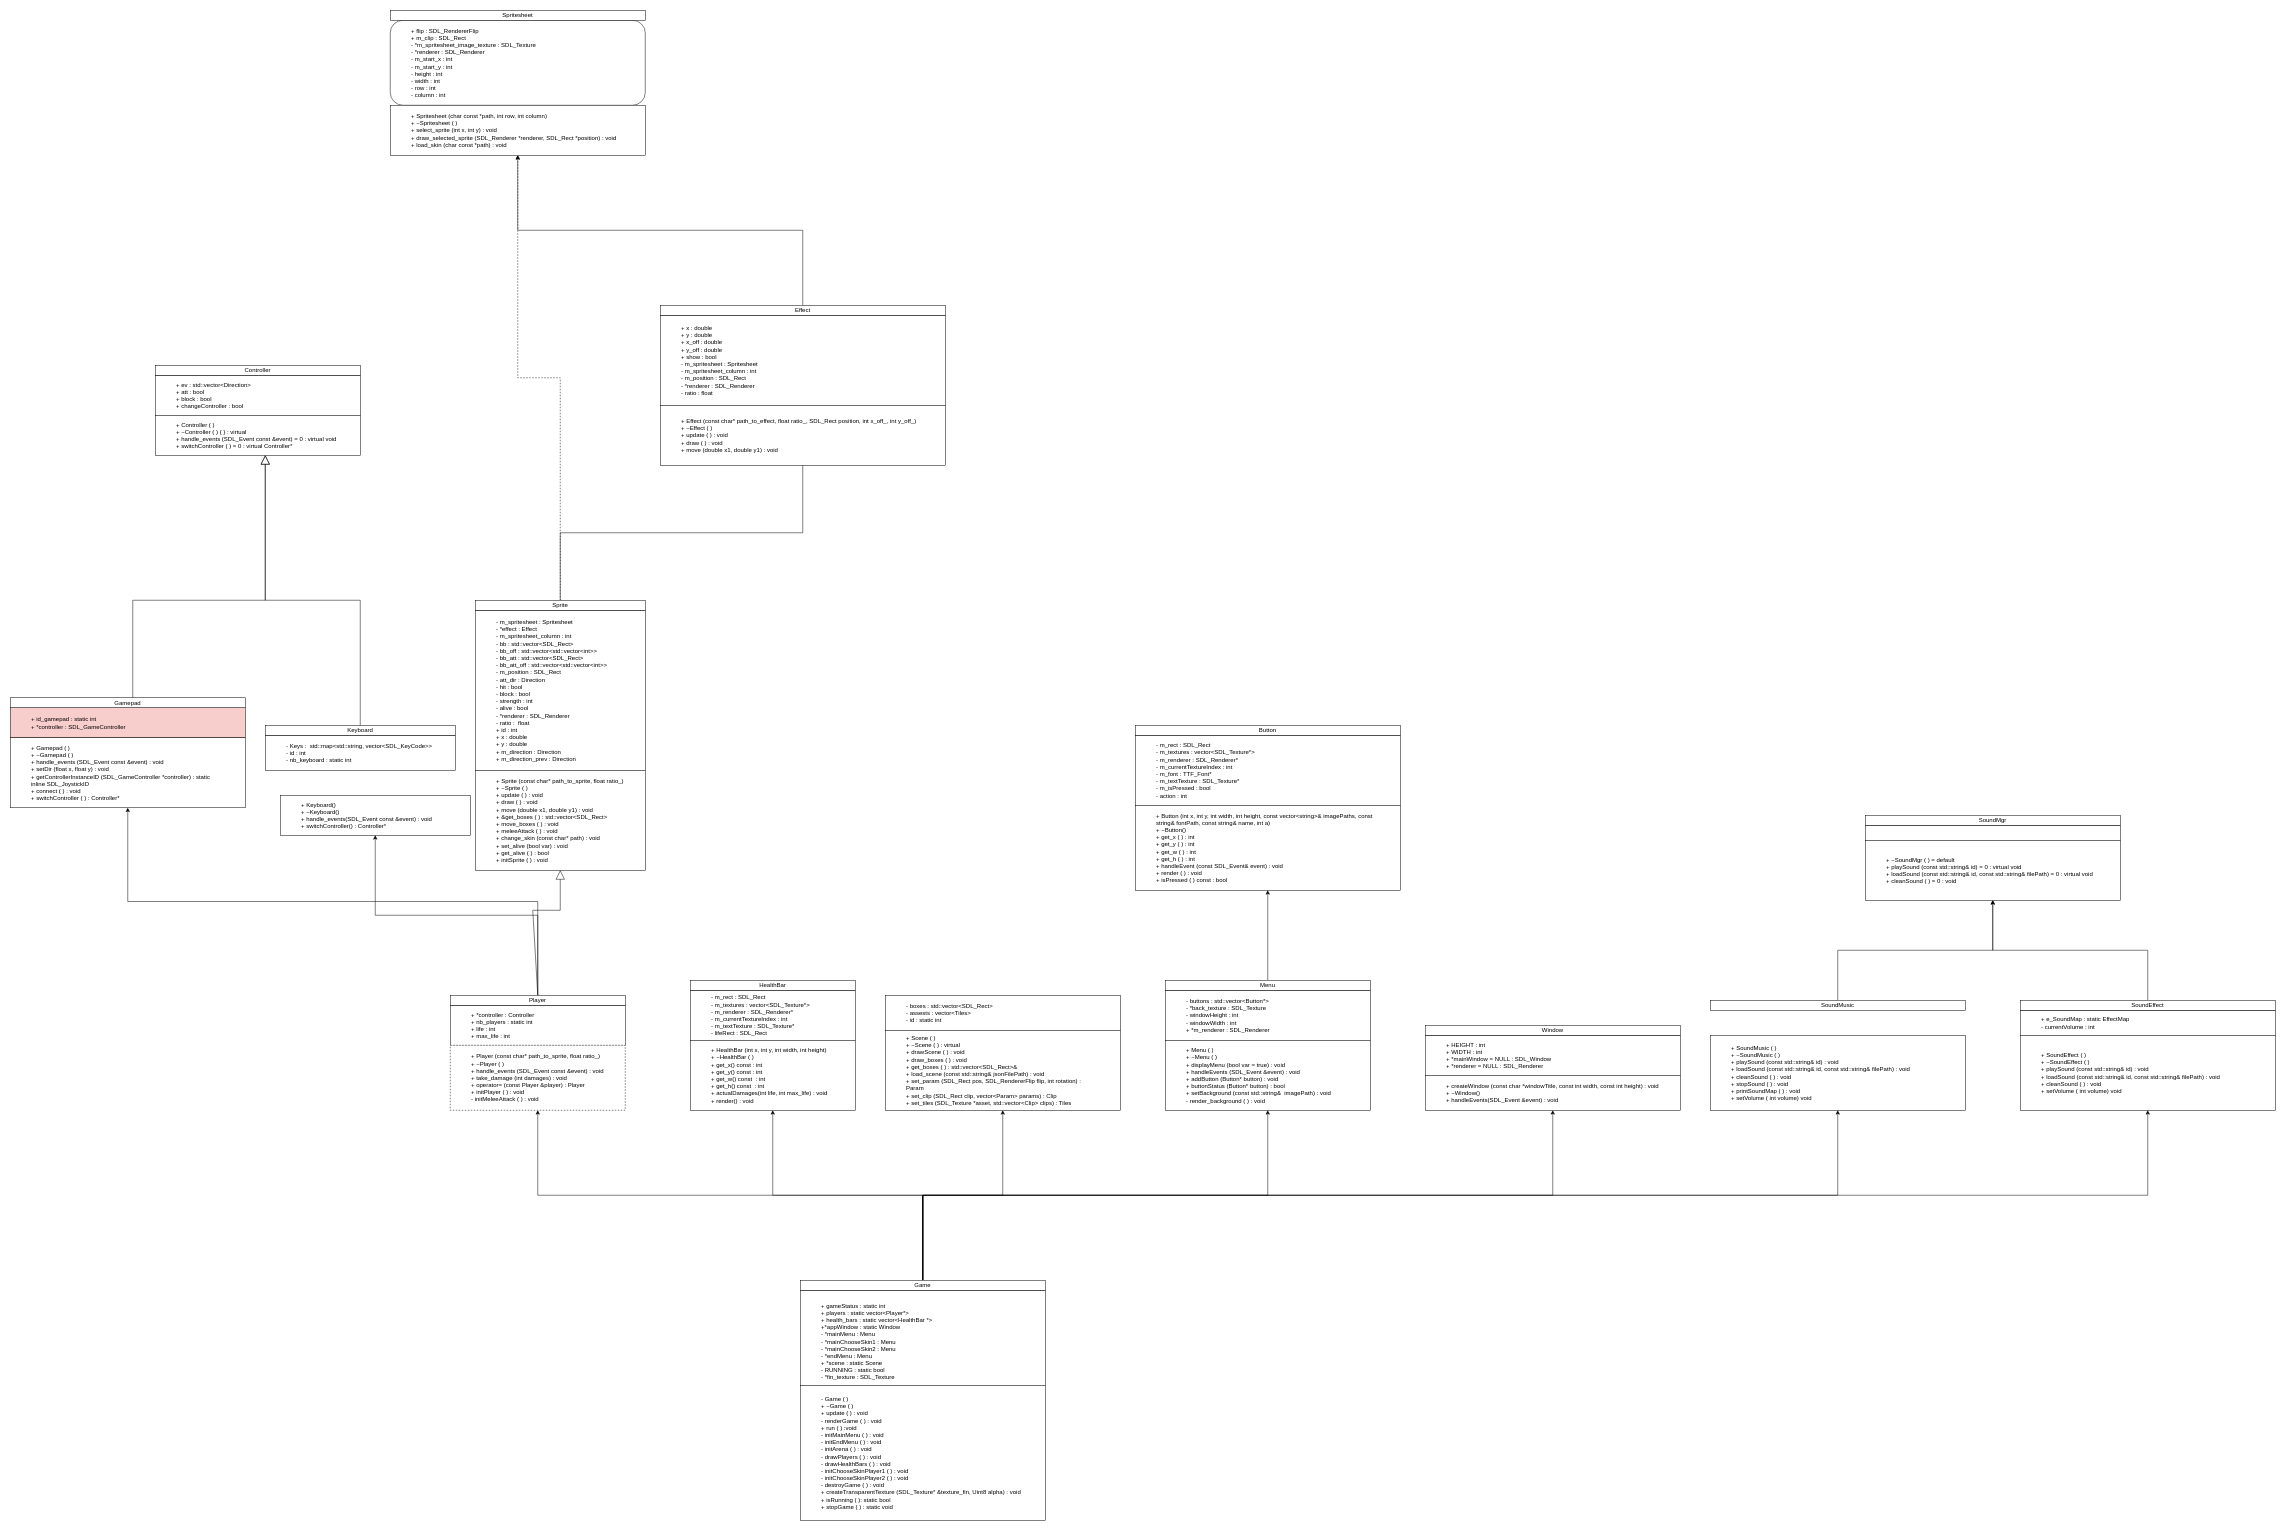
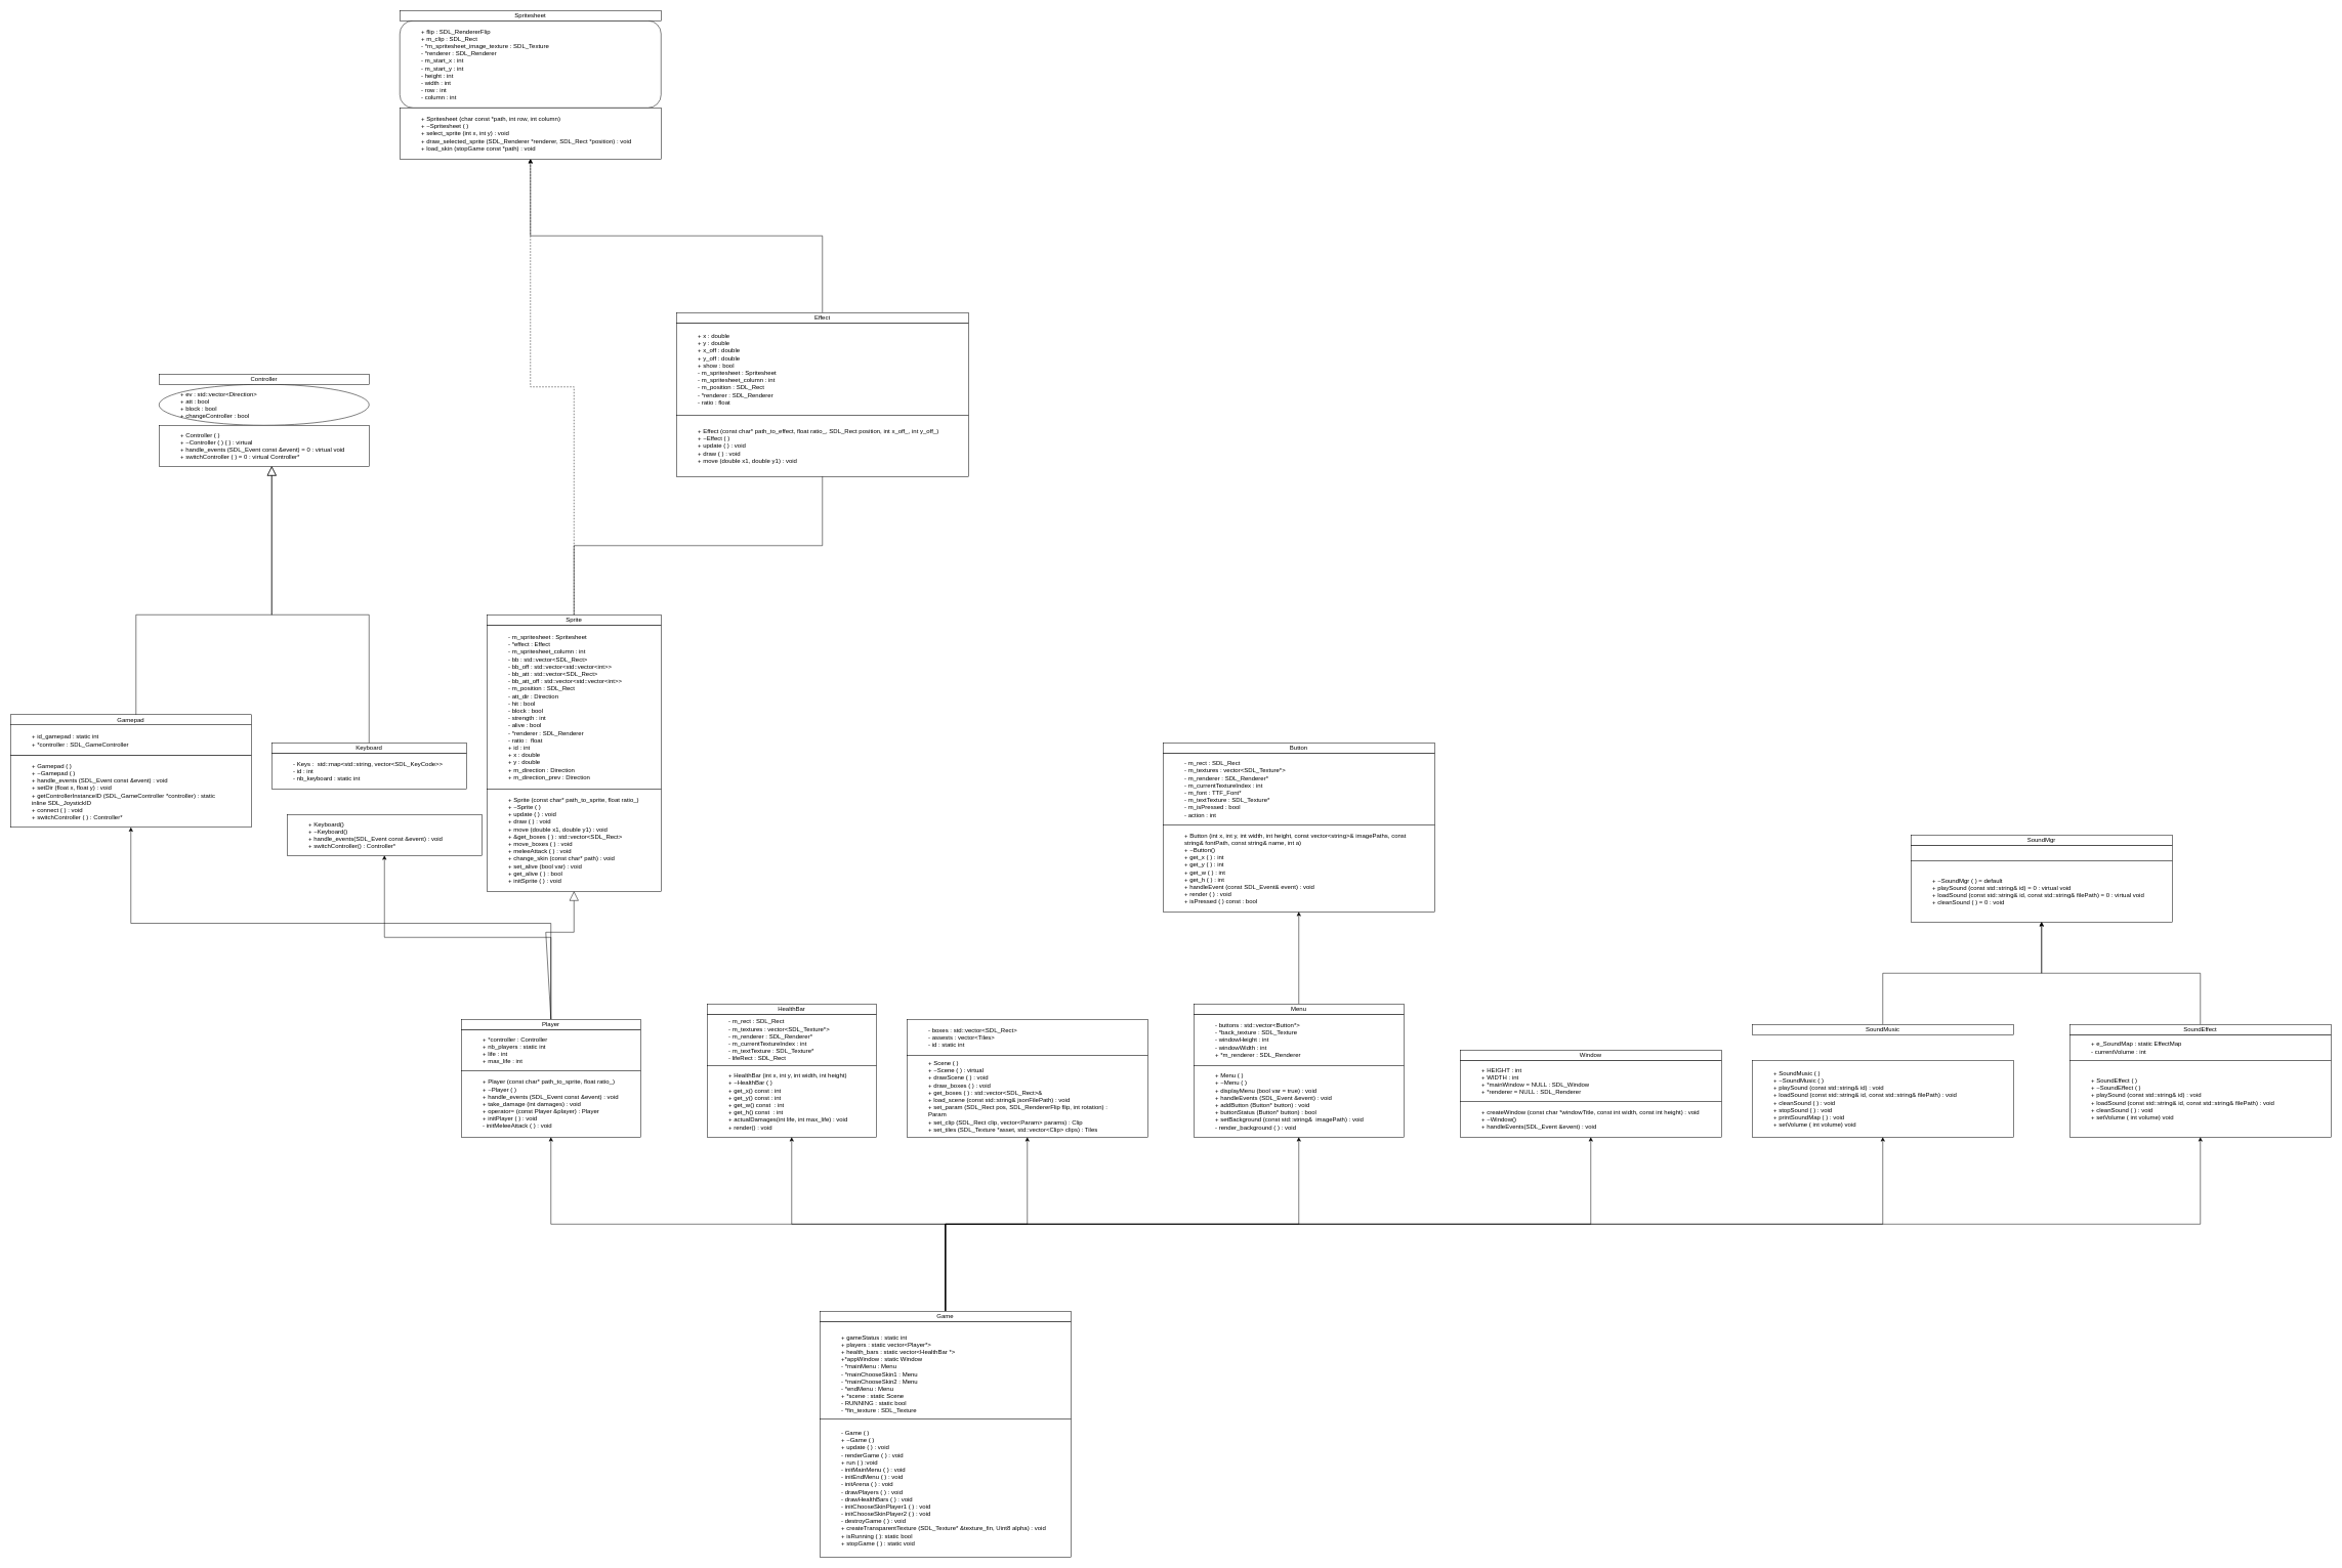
- <mxCell id="49" value="&lt;blockquote&gt;&lt;div align=&quot;left&quot;&gt;+ Spritesheet (char const *path, int row, int column)&lt;br&gt;+ ~Spritesheet ( )&lt;br&gt;+ select_sprite (int x, int y) : void&lt;br&gt;&lt;/div&gt;&lt;div align=&quot;left&quot;&gt;+ draw_selected_sprite (SDL_Renderer *renderer, SDL_Rect *position) : void&lt;br&gt;&lt;/div&gt;&lt;div align=&quot;left&quot;&gt;+ load_skin (char const *path) : void&lt;br&gt;&lt;/div&gt;&lt;/blockquote&gt;" style="rounded=0;whiteSpace=wrap;html=1;align=left;" parent="1" vertex="1"><mxGeometry x="780" y="210" width="510" height="100" as="geometry" /></mxCell>
+ <mxCell id="49" value="&lt;blockquote&gt;&lt;div align=&quot;left&quot;&gt;+ Spritesheet (char const *path, int row, int column)&lt;br&gt;+ ~Spritesheet ( )&lt;br&gt;+ select_sprite (int x, int y) : void&lt;br&gt;&lt;/div&gt;&lt;div align=&quot;left&quot;&gt;+ draw_selected_sprite (SDL_Renderer *renderer, SDL_Rect *position) : void&lt;br&gt;&lt;/div&gt;&lt;div align=&quot;left&quot;&gt;+ load_skin (stopGame const *path) : void&lt;br&gt;&lt;/div&gt;&lt;/blockquote&gt;" style="rounded=0;whiteSpace=wrap;html=1;align=left;" parent="1" vertex="1"><mxGeometry x="780" y="210" width="510" height="100" as="geometry" /></mxCell>
- <mxCell id="2" value="&lt;blockquote&gt;&lt;div align=&quot;left&quot;&gt;+ ev : std::vector&amp;lt;Direction&amp;gt; &lt;br&gt;+ att : bool &lt;br&gt;+ block : bool &lt;br&gt;+ changeController : bool &lt;/div&gt;&lt;/blockquote&gt;" style="rounded=0;whiteSpace=wrap;html=1;align=left;" parent="1" vertex="1"><mxGeometry x="310" y="750" width="410" height="80" as="geometry" /></mxCell>
+ <mxCell id="2" value="&lt;blockquote&gt;&lt;div align=&quot;left&quot;&gt;+ ev : std::vector&amp;lt;Direction&amp;gt; &lt;br&gt;+ att : bool &lt;br&gt;+ block : bool &lt;br&gt;+ changeController : bool &lt;/div&gt;&lt;/blockquote&gt;" style="ellipse;whiteSpace=wrap;html=1;align=left;" parent="1" vertex="1"><mxGeometry x="310" y="750" width="410" height="80" as="geometry" /></mxCell>
- <mxCell id="22" value="&lt;blockquote&gt;&lt;div align=&quot;left&quot;&gt;+ id_gamepad : static int&lt;/div&gt;&lt;div align=&quot;left&quot;&gt;+ *controller : SDL_GameController &lt;/div&gt;&lt;/blockquote&gt;" style="rounded=0;whiteSpace=wrap;html=1;align=left;fillColor=#f8cecc;" parent="1" vertex="1"><mxGeometry x="20" y="1415" width="470" height="60" as="geometry" /></mxCell>
+ <mxCell id="22" value="&lt;blockquote&gt;&lt;div align=&quot;left&quot;&gt;+ id_gamepad : static int&lt;/div&gt;&lt;div align=&quot;left&quot;&gt;+ *controller : SDL_GameController &lt;/div&gt;&lt;/blockquote&gt;" style="rounded=0;whiteSpace=wrap;html=1;align=left;" parent="1" vertex="1"><mxGeometry x="20" y="1415" width="470" height="60" as="geometry" /></mxCell>
- <mxCell id="39" value="&lt;blockquote&gt;&lt;div align=&quot;left&quot;&gt;+ Player (const char* path_to_sprite, float ratio_)&lt;br&gt;+ ~Player ( )&lt;br&gt;+ handle_events (SDL_Event const &amp;amp;event) : void&lt;br&gt;+ take_damage (int damages) : void&lt;br&gt;+ operator= (const Player &amp;amp;player) : Player&lt;br&gt;&lt;/div&gt;&lt;div align=&quot;left&quot;&gt;+ initPlayer ( ) : void&lt;br&gt;&lt;/div&gt;&lt;div align=&quot;left&quot;&gt;- initMeleeAttack ( ) : void&lt;br&gt;&lt;/div&gt;&lt;/blockquote&gt;" style="rounded=0;whiteSpace=wrap;html=1;align=left;dashed=1;" parent="1" vertex="1"><mxGeometry x="900" y="2090" width="350" height="130" as="geometry" /></mxCell>
+ <mxCell id="39" value="&lt;blockquote&gt;&lt;div align=&quot;left&quot;&gt;+ Player (const char* path_to_sprite, float ratio_)&lt;br&gt;+ ~Player ( )&lt;br&gt;+ handle_events (SDL_Event const &amp;amp;event) : void&lt;br&gt;+ take_damage (int damages) : void&lt;br&gt;+ operator= (const Player &amp;amp;player) : Player&lt;br&gt;&lt;/div&gt;&lt;div align=&quot;left&quot;&gt;+ initPlayer ( ) : void&lt;br&gt;&lt;/div&gt;&lt;div align=&quot;left&quot;&gt;- initMeleeAttack ( ) : void&lt;br&gt;&lt;/div&gt;&lt;/blockquote&gt;" style="rounded=0;whiteSpace=wrap;html=1;align=left;" parent="1" vertex="1"><mxGeometry x="900" y="2090" width="350" height="130" as="geometry" /></mxCell>
